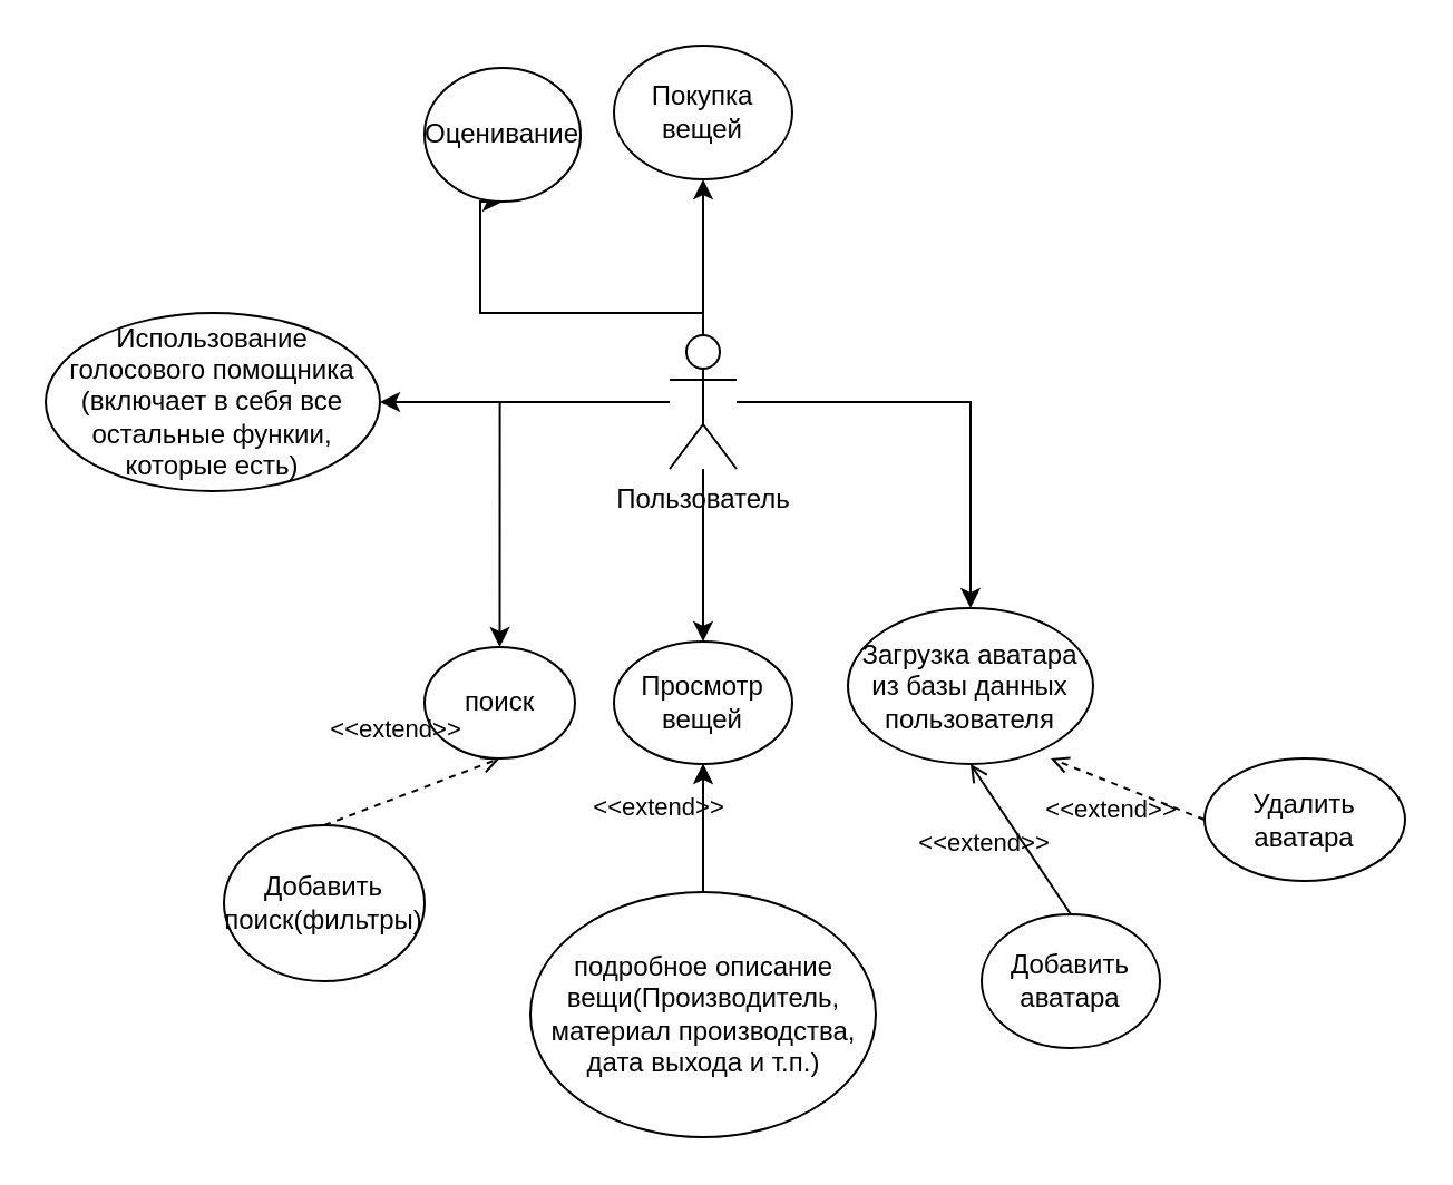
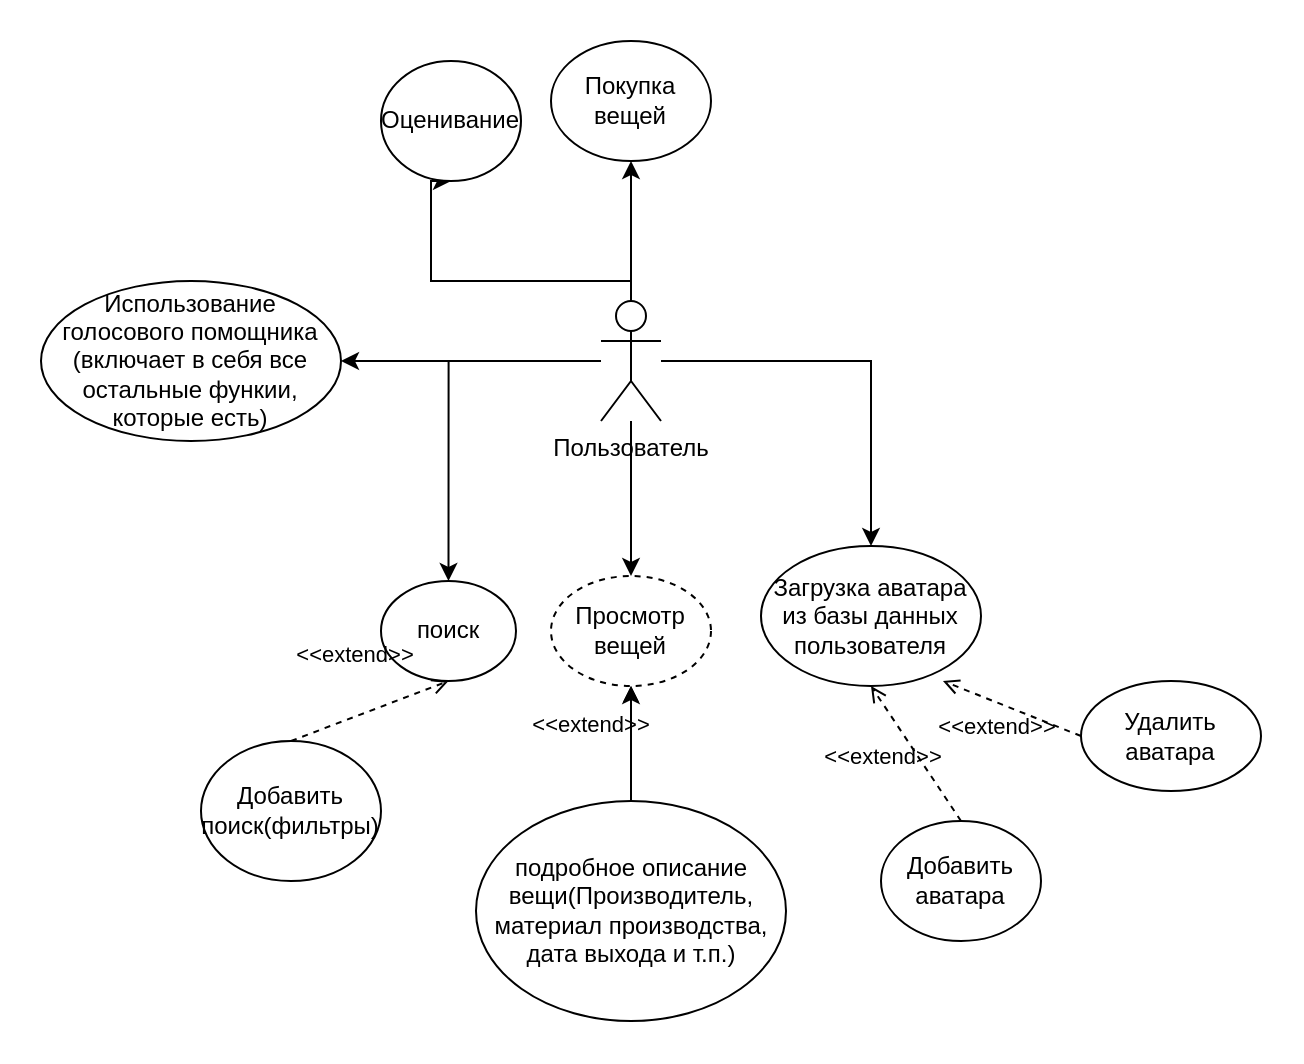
- <mxCell id="10" value="Просмотр вещей" style="ellipse;whiteSpace=wrap;html=1;" parent="1" vertex="1"><mxGeometry x="275" y="287.5" width="80" height="55" as="geometry" /></mxCell>
+ <mxCell id="10" value="Просмотр вещей" style="ellipse;whiteSpace=wrap;html=1;dashed=1;" parent="1" vertex="1"><mxGeometry x="275" y="287.5" width="80" height="55" as="geometry" /></mxCell>
- <mxCell id="22" value="&amp;lt;&amp;lt;extend&amp;gt;&amp;gt;" style="html=1;verticalAlign=bottom;labelBackgroundColor=none;endArrow=open;endFill=0;dashed=0;exitX=0.5;exitY=0;exitDx=0;exitDy=0;entryX=0.5;entryY=1;entryDx=0;entryDy=0;" edge="1" parent="1" source="20" target="12"><mxGeometry y="20" width="160" relative="1" as="geometry"><mxPoint x="325" y="410" as="sourcePoint" /><mxPoint x="325" y="352.5" as="targetPoint" /><mxPoint as="offset" /></mxGeometry></mxCell>
+ <mxCell id="22" value="&amp;lt;&amp;lt;extend&amp;gt;&amp;gt;" style="html=1;verticalAlign=bottom;labelBackgroundColor=none;endArrow=open;endFill=0;dashed=1;exitX=0.5;exitY=0;exitDx=0;exitDy=0;entryX=0.5;entryY=1;entryDx=0;entryDy=0;" edge="1" parent="1" source="20" target="12"><mxGeometry y="20" width="160" relative="1" as="geometry"><mxPoint x="325" y="410" as="sourcePoint" /><mxPoint x="325" y="352.5" as="targetPoint" /><mxPoint as="offset" /></mxGeometry></mxCell>
